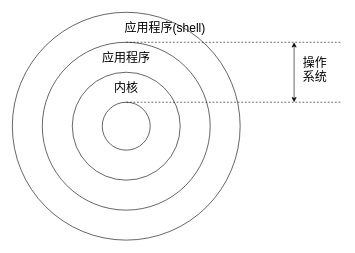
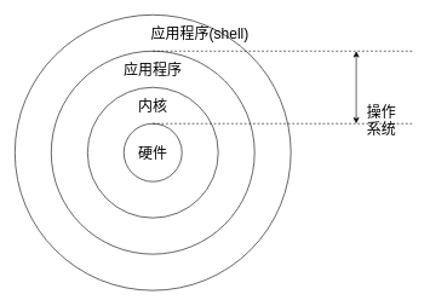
- <mxCell id="13" value="操作系统" style="text;html=1;strokeColor=none;fillColor=none;align=center;verticalAlign=middle;whiteSpace=wrap;rounded=0;fontSize=20;" vertex="1" parent="1"><mxGeometry x="500" y="100" width="50" height="30" as="geometry" /></mxCell>
+ <mxCell id="13" value="操作系统" style="text;html=1;strokeColor=none;fillColor=none;align=center;verticalAlign=middle;whiteSpace=wrap;rounded=0;fontSize=20;" vertex="1" parent="1"><mxGeometry x="500" y="150" width="50" height="30" as="geometry" /></mxCell>
+ <mxCell id="6" value="硬件" style="text;html=1;strokeColor=none;fillColor=none;align=center;verticalAlign=middle;whiteSpace=wrap;rounded=0;fontSize=20;" vertex="1" parent="1"><mxGeometry x="180" y="195" width="60" height="30" as="geometry" /></mxCell>
